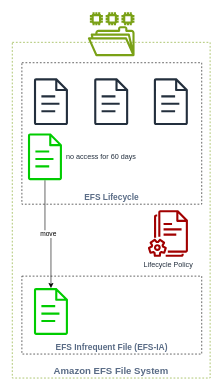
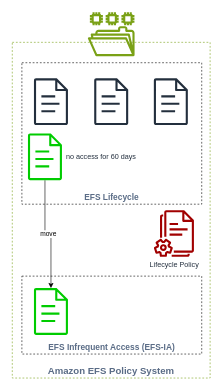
- <mxCell id="12" value="Lifecycle Policy" style="sketch=0;outlineConnect=0;fontColor=#232F3E;gradientColor=none;fillColor=#A10000;strokeColor=none;dashed=0;verticalLabelPosition=bottom;verticalAlign=top;align=center;html=1;fontSize=12;fontStyle=0;aspect=fixed;pointerEvents=1;shape=mxgraph.aws4.documents2;" vertex="1" parent="1"><mxGeometry x="246" y="350" width="67" height="78" as="geometry" /></mxCell>
+ <mxCell id="12" value="Lifecycle Policy" style="sketch=0;outlineConnect=0;fontColor=#232F3E;gradientColor=none;fillColor=#A10000;strokeColor=none;dashed=0;verticalLabelPosition=bottom;verticalAlign=top;align=center;html=1;fontSize=12;fontStyle=0;aspect=fixed;pointerEvents=1;shape=mxgraph.aws4.documents2;" vertex="1" parent="1"><mxGeometry x="256" y="350" width="67" height="78" as="geometry" /></mxCell>
- <mxCell id="10" value="EFS Infrequent File (EFS-IA)" style="fillColor=none;strokeColor=#000000;dashed=1;verticalAlign=bottom;fontStyle=1;fontColor=#5A6C86;whiteSpace=wrap;html=1;fontSize=14;" vertex="1" parent="1"><mxGeometry x="36" y="460" width="300" height="130" as="geometry" /></mxCell>
+ <mxCell id="10" value="EFS Infrequent Access (EFS-IA)" style="fillColor=none;strokeColor=#000000;dashed=1;verticalAlign=bottom;fontStyle=1;fontColor=#5A6C86;whiteSpace=wrap;html=1;fontSize=14;" vertex="1" parent="1"><mxGeometry x="36" y="460" width="300" height="130" as="geometry" /></mxCell>
- <mxCell id="2" value="Amazon EFS File System" style="fillColor=none;strokeColor=#7AA116;dashed=1;verticalAlign=bottom;fontStyle=1;fontColor=#5A6C86;whiteSpace=wrap;html=1;fontSize=16;" vertex="1" parent="1"><mxGeometry x="20" y="70" width="330" height="560" as="geometry" /></mxCell>
+ <mxCell id="2" value="Amazon EFS Policy System" style="fillColor=none;strokeColor=#7AA116;dashed=1;verticalAlign=bottom;fontStyle=1;fontColor=#5A6C86;whiteSpace=wrap;html=1;fontSize=16;" vertex="1" parent="1"><mxGeometry x="20" y="70" width="330" height="560" as="geometry" /></mxCell>
